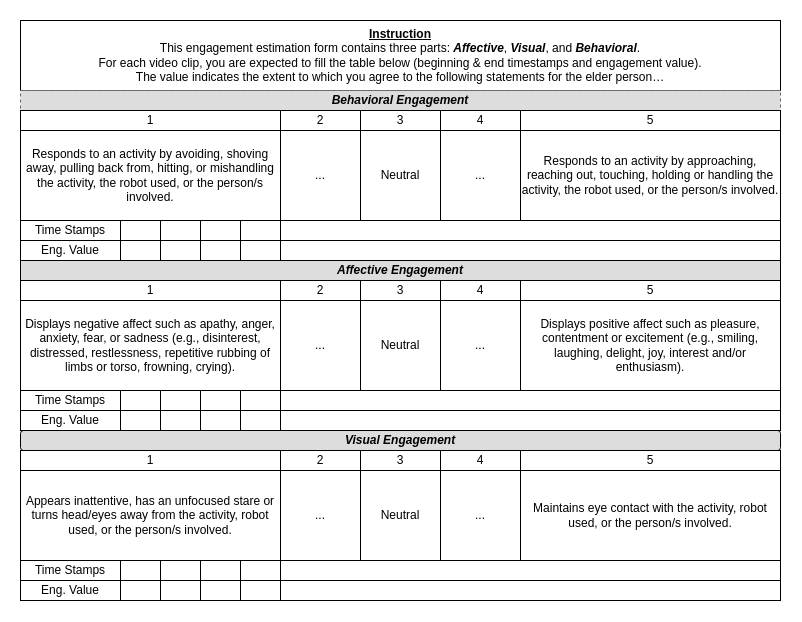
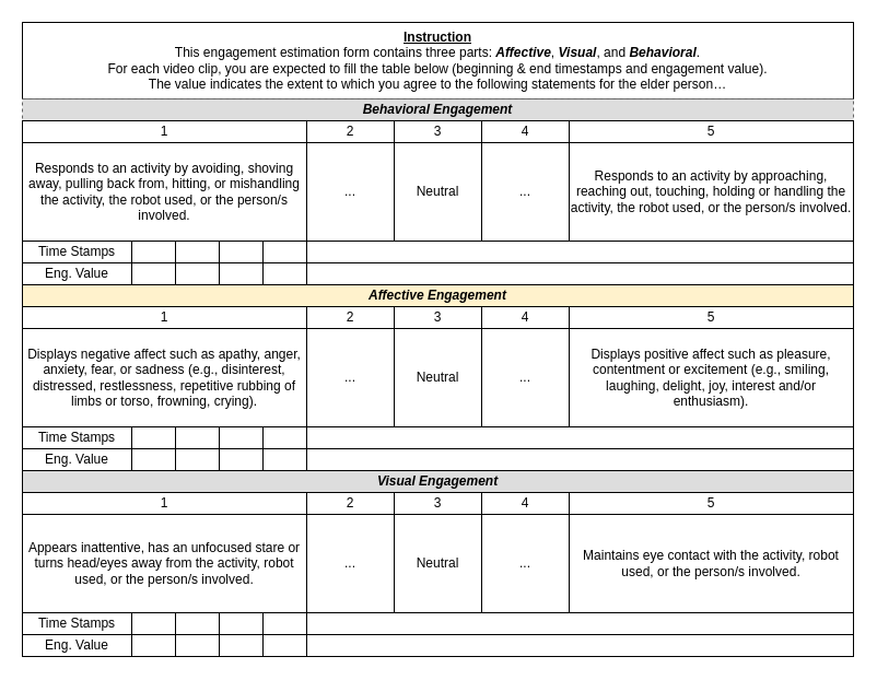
- <mxCell id="18" value="&lt;b style=&quot;font-size: 12px;&quot;&gt;&lt;i style=&quot;font-size: 12px;&quot;&gt;Affective Engagement&lt;/i&gt;&lt;/b&gt;" style="rounded=0;whiteSpace=wrap;html=1;fontSize=12;fillColor=#DDDDDD;fontFamily=Helvetica;fontColor=#000000;" parent="1" vertex="1"><mxGeometry x="20" y="260" width="760" height="20" as="geometry" /></mxCell>
+ <mxCell id="18" value="&lt;b style=&quot;font-size: 12px;&quot;&gt;&lt;i style=&quot;font-size: 12px;&quot;&gt;Affective Engagement&lt;/i&gt;&lt;/b&gt;" style="rounded=0;whiteSpace=wrap;html=1;fontSize=12;fillColor=#fff2cc;fontFamily=Helvetica;fontColor=#000000;" parent="1" vertex="1"><mxGeometry x="20" y="260" width="760" height="20" as="geometry" /></mxCell>
- <mxCell id="24" value="&lt;b style=&quot;font-size: 12px;&quot;&gt;&lt;i style=&quot;font-size: 12px;&quot;&gt;Visual Engagement&lt;/i&gt;&lt;/b&gt;" style="whiteSpace=wrap;html=1;fontSize=12;fillColor=#DDDDDD;fontFamily=Helvetica;fontColor=#000000;rounded=1;" parent="1" vertex="1"><mxGeometry x="20" y="430" width="760" height="20" as="geometry" /></mxCell>
+ <mxCell id="24" value="&lt;b style=&quot;font-size: 12px;&quot;&gt;&lt;i style=&quot;font-size: 12px;&quot;&gt;Visual Engagement&lt;/i&gt;&lt;/b&gt;" style="rounded=0;whiteSpace=wrap;html=1;fontSize=12;fillColor=#DDDDDD;fontFamily=Helvetica;fontColor=#000000;" parent="1" vertex="1"><mxGeometry x="20" y="430" width="760" height="20" as="geometry" /></mxCell>
